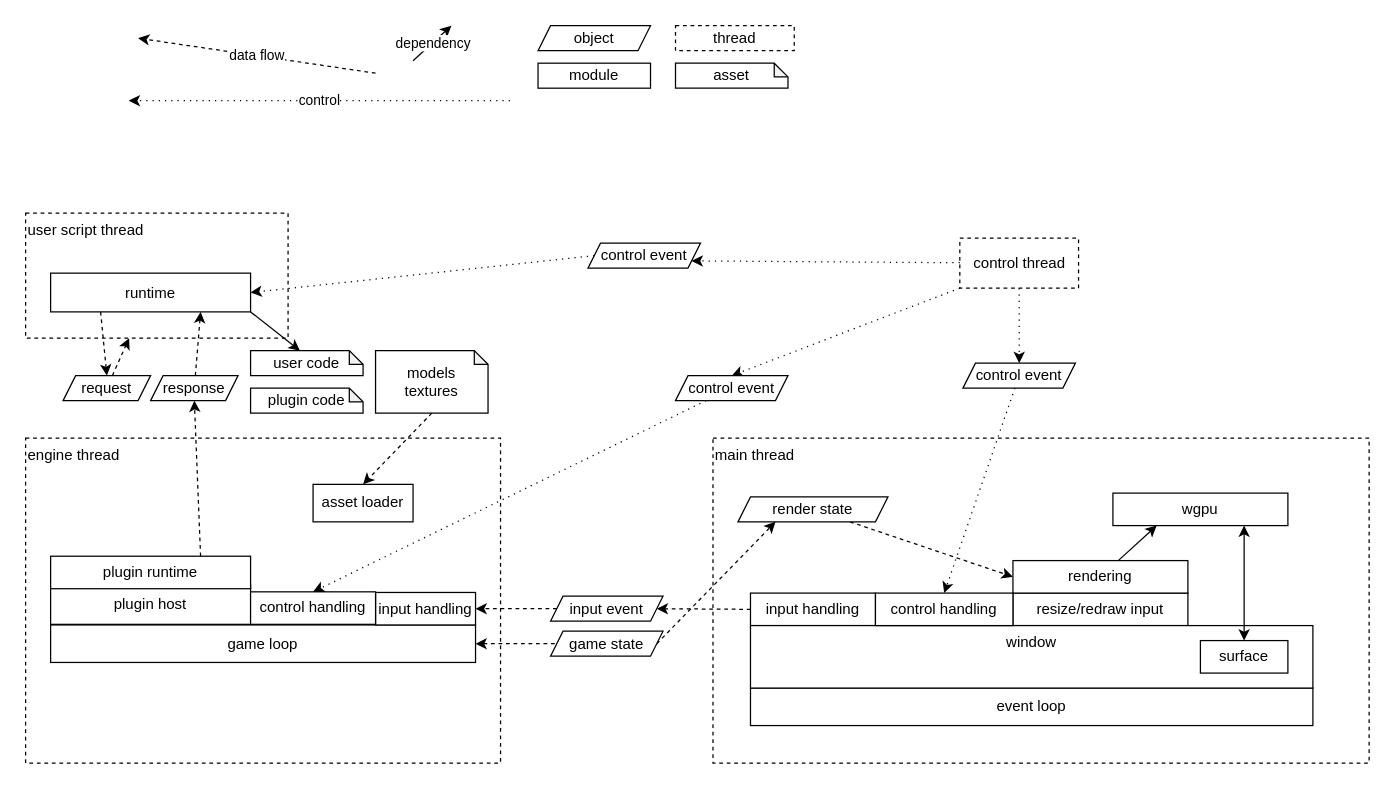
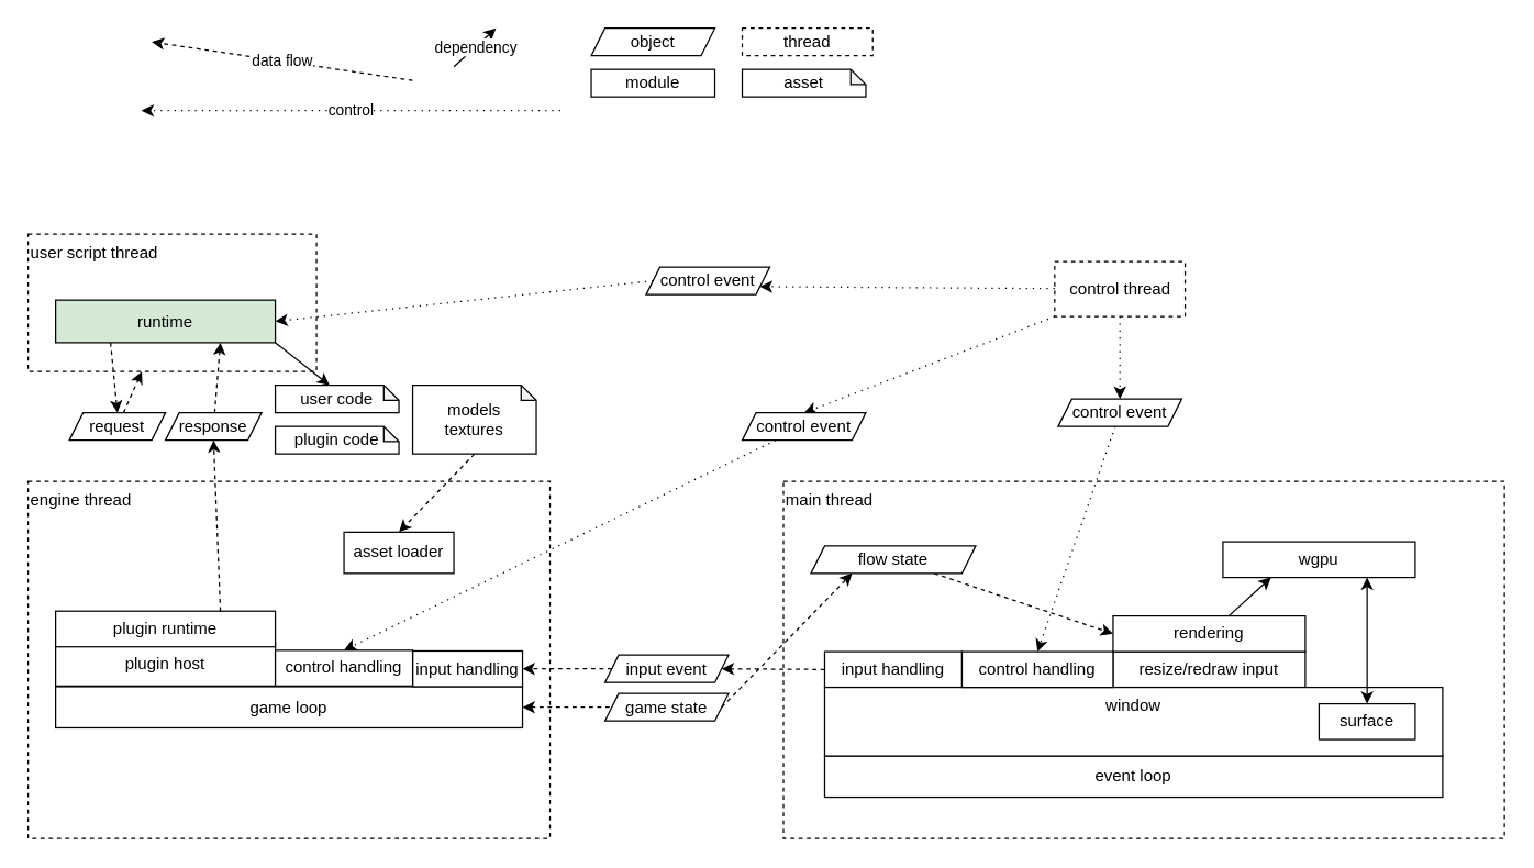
- <mxCell id="15" value="runtime" style="rounded=0;whiteSpace=wrap;html=1;align=center;verticalAlign=middle;" vertex="1" parent="1"><mxGeometry x="40" y="218" width="160" height="31" as="geometry" /></mxCell>
+ <mxCell id="15" value="runtime" style="rounded=0;whiteSpace=wrap;html=1;align=center;verticalAlign=middle;fillColor=#d5e8d4;" vertex="1" parent="1"><mxGeometry x="40" y="218" width="160" height="31" as="geometry" /></mxCell>
- <mxCell id="27" value="render state" style="shape=parallelogram;perimeter=parallelogramPerimeter;whiteSpace=wrap;html=1;fixedSize=1;fillColor=default;size=10;" vertex="1" parent="1"><mxGeometry x="590" y="397" width="120" height="20" as="geometry" /></mxCell>
+ <mxCell id="27" value="flow state" style="shape=parallelogram;perimeter=parallelogramPerimeter;whiteSpace=wrap;html=1;fixedSize=1;fillColor=default;size=10;" vertex="1" parent="1"><mxGeometry x="590" y="397" width="120" height="20" as="geometry" /></mxCell>
